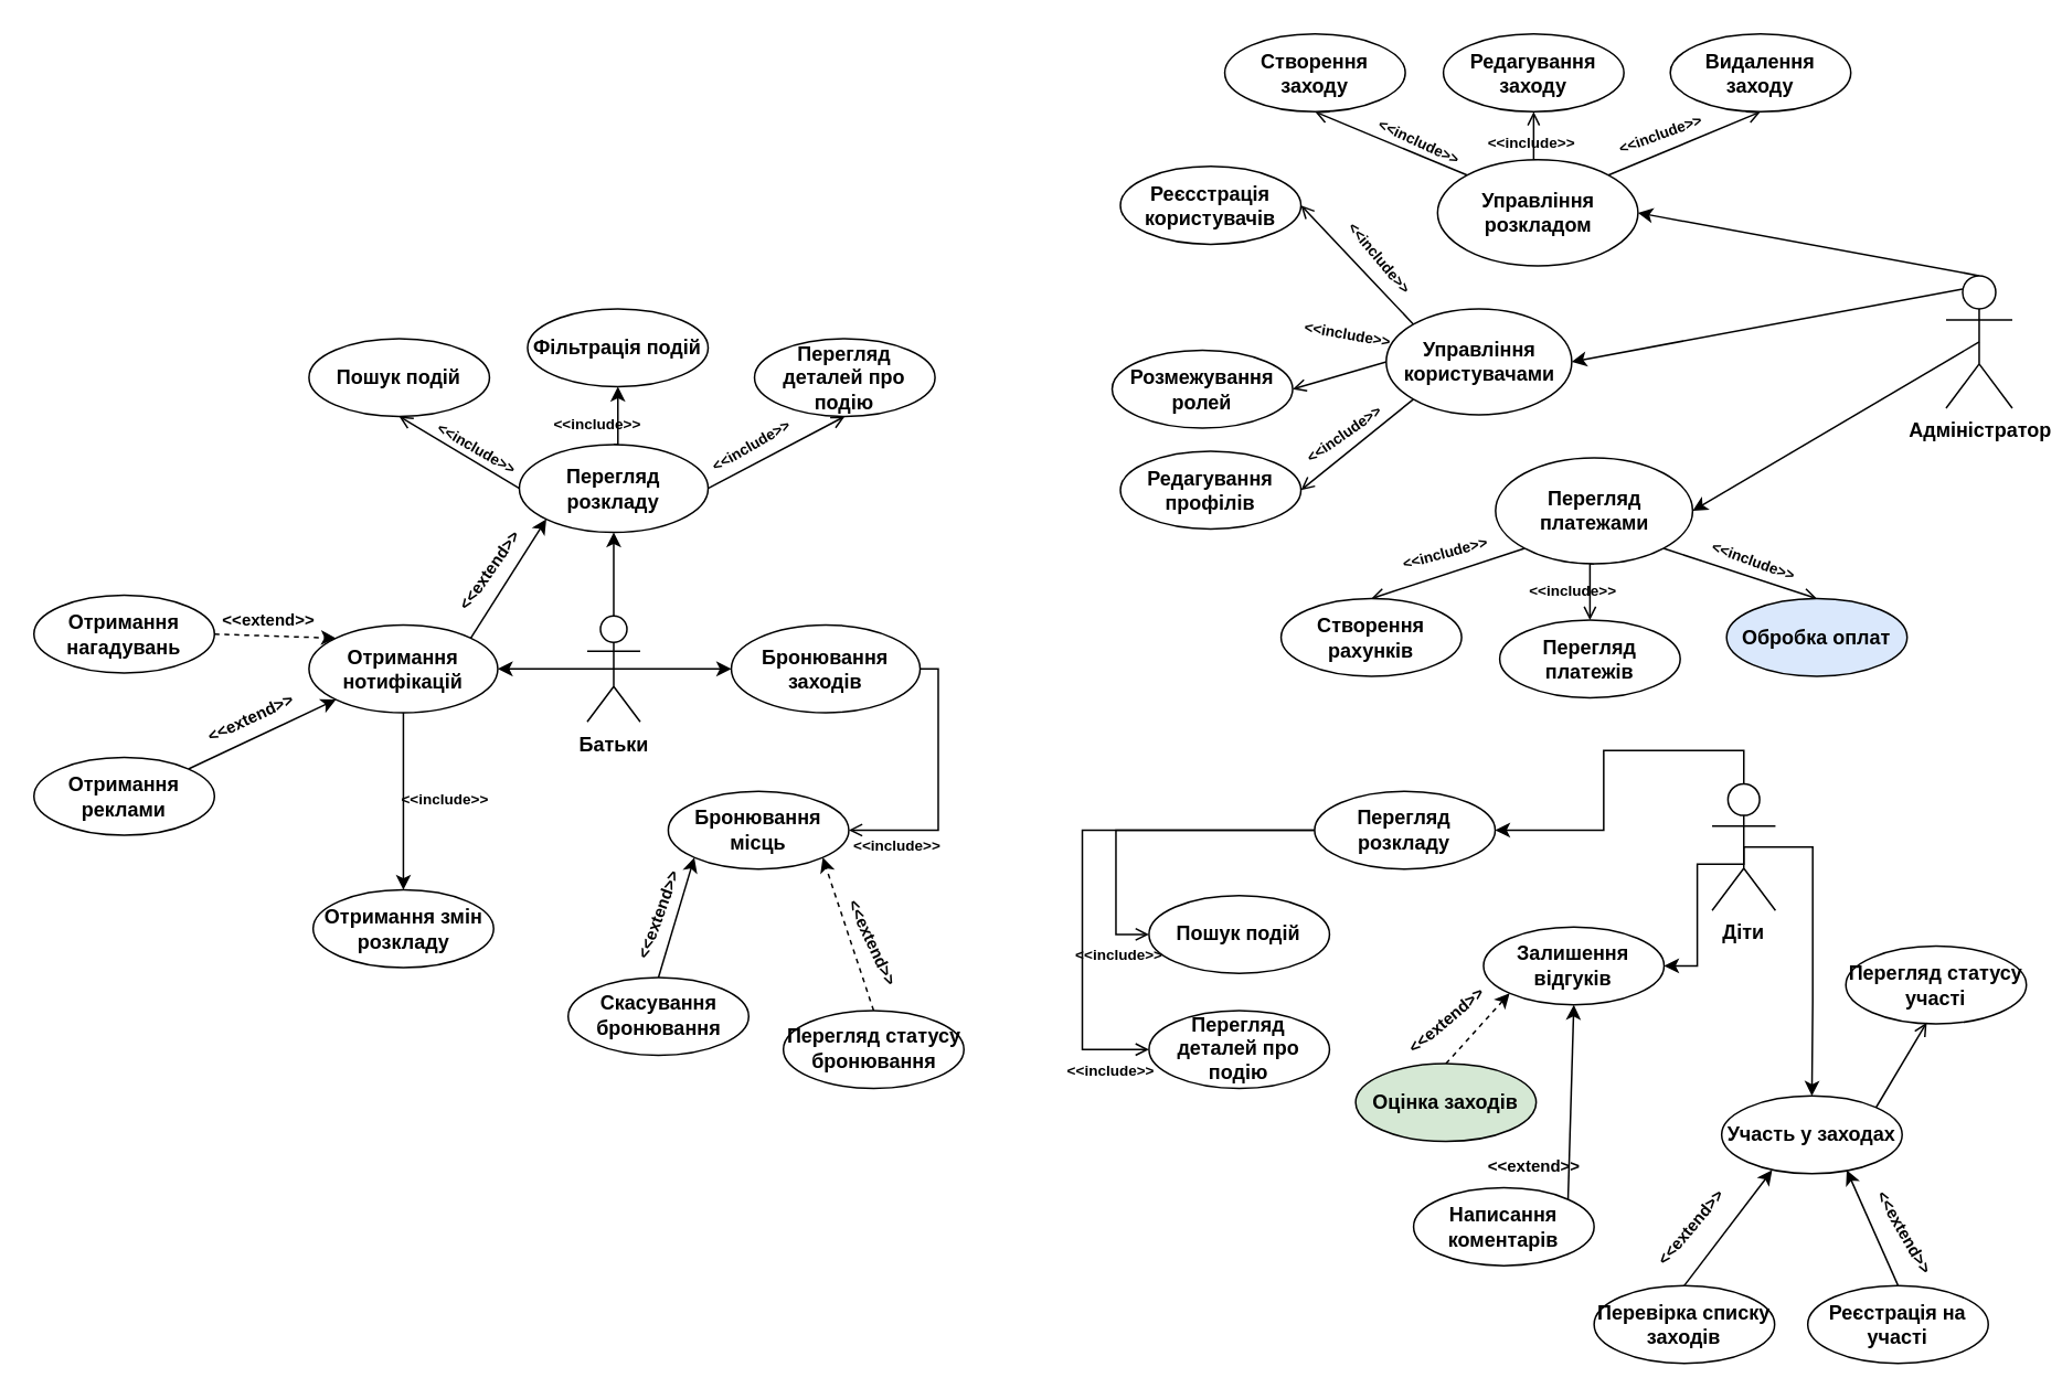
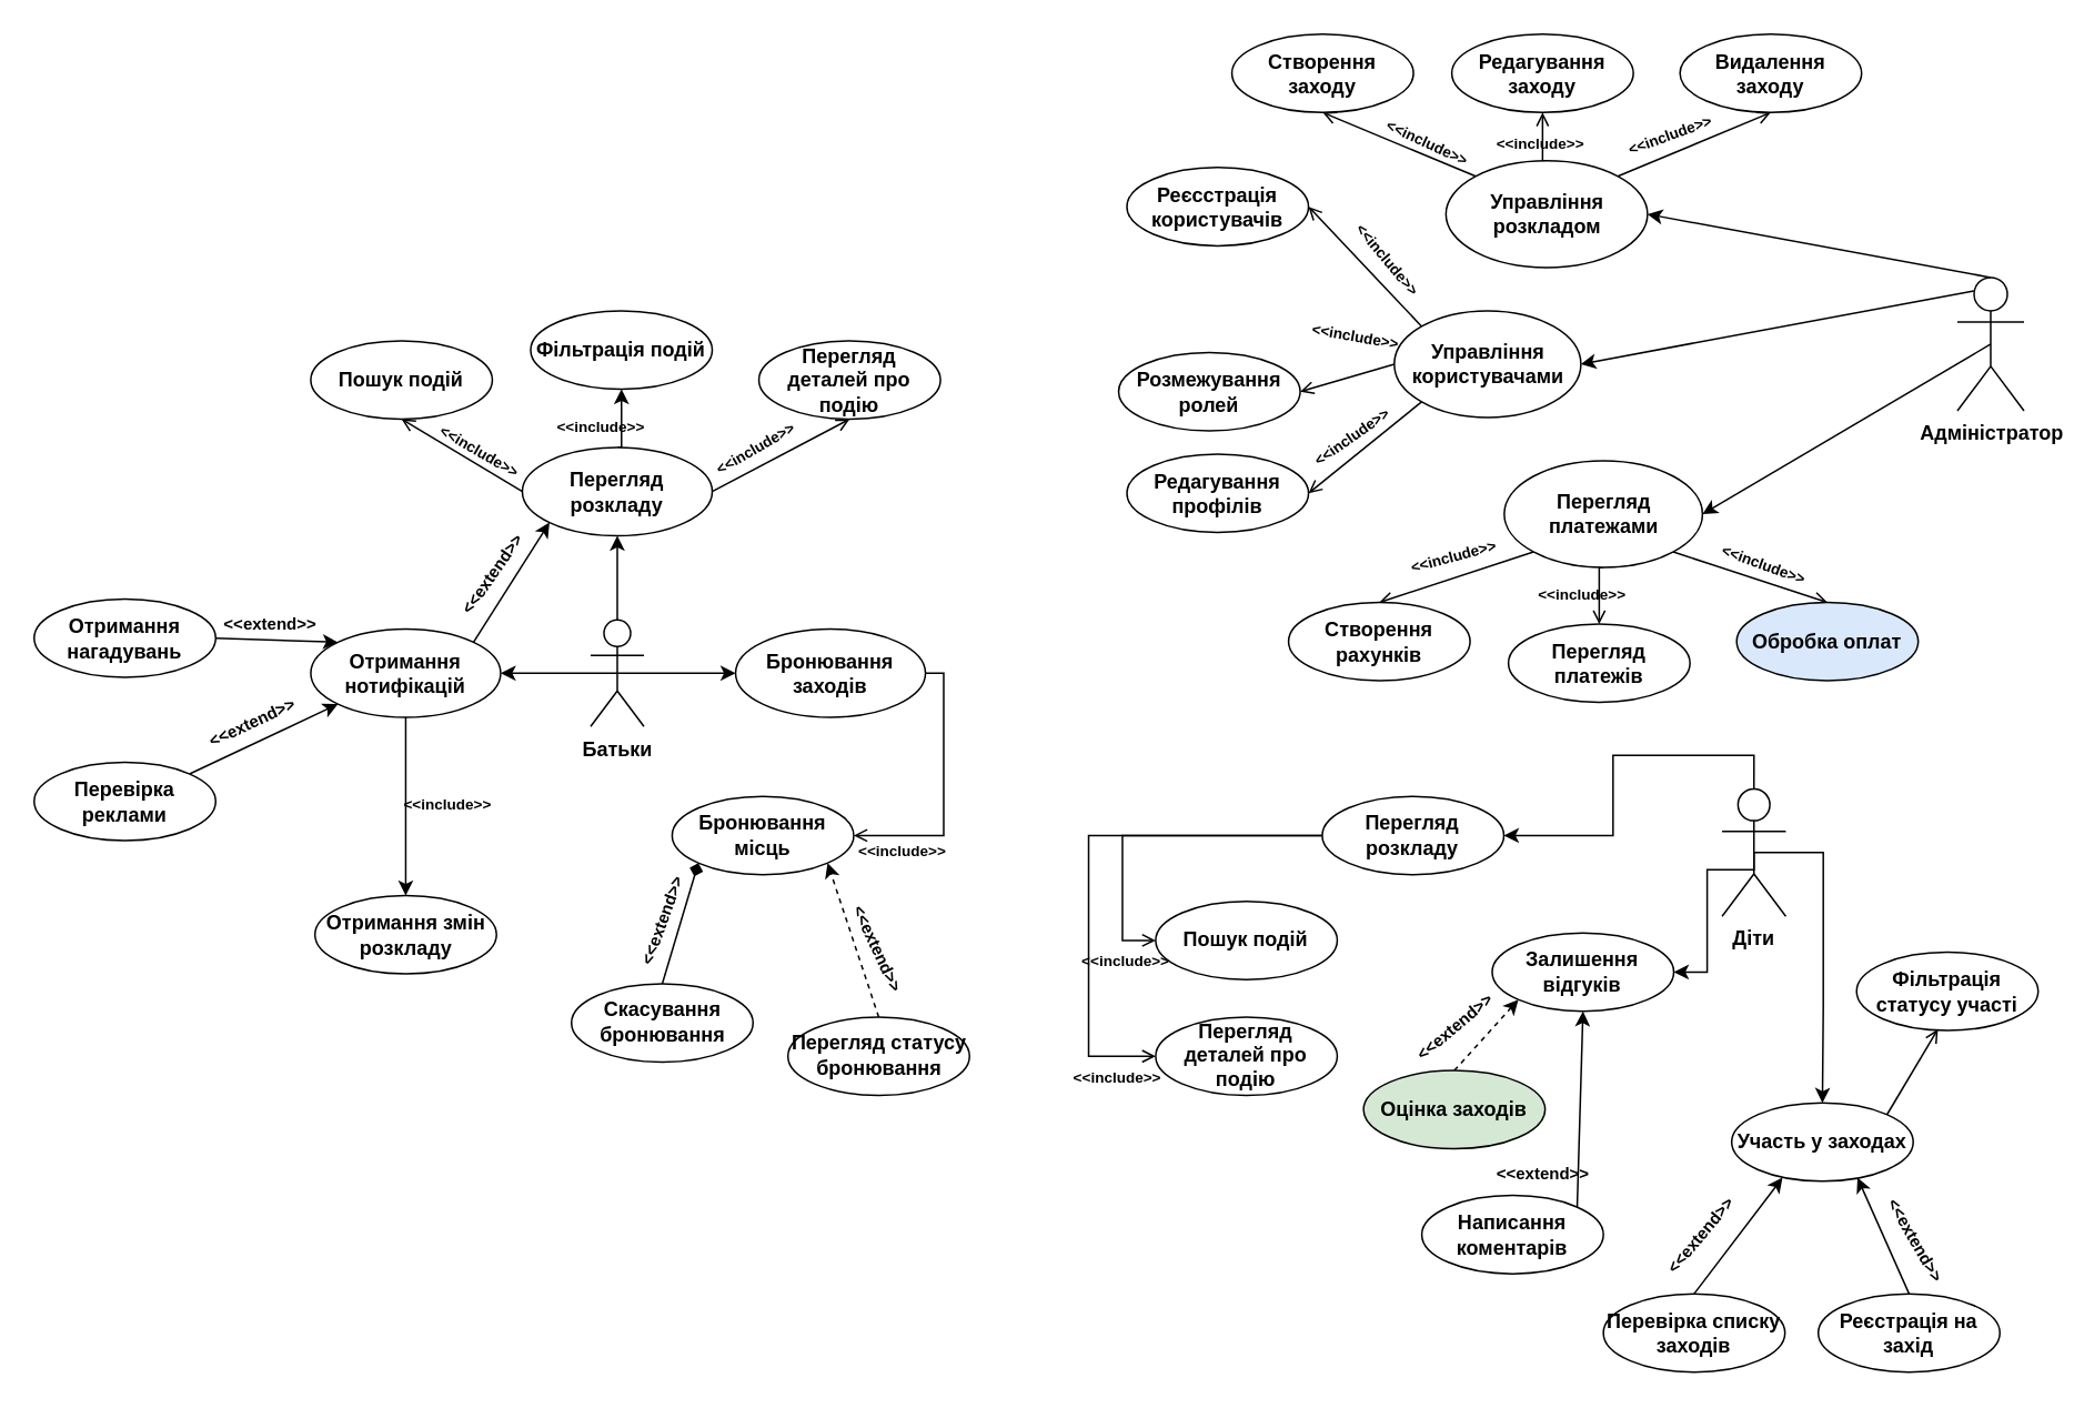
- <mxCell id="40" style="rounded=0;orthogonalLoop=1;jettySize=auto;html=1;exitX=1;exitY=0.5;exitDx=0;exitDy=0;entryX=0;entryY=0;entryDx=0;entryDy=0;dashed=1;" edge="1" parent="1" source="41" target="34"><mxGeometry relative="1" as="geometry" /></mxCell>
+ <mxCell id="40" style="rounded=0;orthogonalLoop=1;jettySize=auto;html=1;exitX=1;exitY=0.5;exitDx=0;exitDy=0;entryX=0;entryY=0;entryDx=0;entryDy=0;" edge="1" parent="1" source="41" target="34"><mxGeometry relative="1" as="geometry" /></mxCell>
- <mxCell id="44" value="Отримання реклами" style="ellipse;whiteSpace=wrap;html=1;fontStyle=1" vertex="1" parent="1"><mxGeometry x="20" y="457" width="109" height="47" as="geometry" /></mxCell>
+ <mxCell id="44" value="Перевірка реклами" style="ellipse;whiteSpace=wrap;html=1;fontStyle=1" vertex="1" parent="1"><mxGeometry x="20" y="457" width="109" height="47" as="geometry" /></mxCell>
- <mxCell id="46" style="rounded=0;orthogonalLoop=1;jettySize=auto;html=1;exitX=0.5;exitY=0;exitDx=0;exitDy=0;entryX=0;entryY=1;entryDx=0;entryDy=0;" edge="1" parent="1" source="47" target="45"><mxGeometry relative="1" as="geometry" /></mxCell>
+ <mxCell id="46" style="rounded=0;orthogonalLoop=1;jettySize=auto;html=1;exitX=0.5;exitY=0;exitDx=0;exitDy=0;entryX=0;entryY=1;entryDx=0;entryDy=0;endArrow=diamond;" edge="1" parent="1" source="47" target="45"><mxGeometry relative="1" as="geometry" /></mxCell>
- <mxCell id="61" value="Перегляд статусу участі" style="ellipse;whiteSpace=wrap;html=1;fontStyle=1" vertex="1" parent="1"><mxGeometry x="1114" y="571" width="109" height="47" as="geometry" /></mxCell>
+ <mxCell id="61" value="Фільтрація статусу участі" style="ellipse;whiteSpace=wrap;html=1;fontStyle=1" vertex="1" parent="1"><mxGeometry x="1114" y="571" width="109" height="47" as="geometry" /></mxCell>
- <mxCell id="59" value="Реєстрація на участі" style="ellipse;whiteSpace=wrap;html=1;fontStyle=1" vertex="1" parent="1"><mxGeometry x="1091" y="776" width="109" height="47" as="geometry" /></mxCell>
+ <mxCell id="59" value="Реєстрація на захід" style="ellipse;whiteSpace=wrap;html=1;fontStyle=1" vertex="1" parent="1"><mxGeometry x="1091" y="776" width="109" height="47" as="geometry" /></mxCell>
